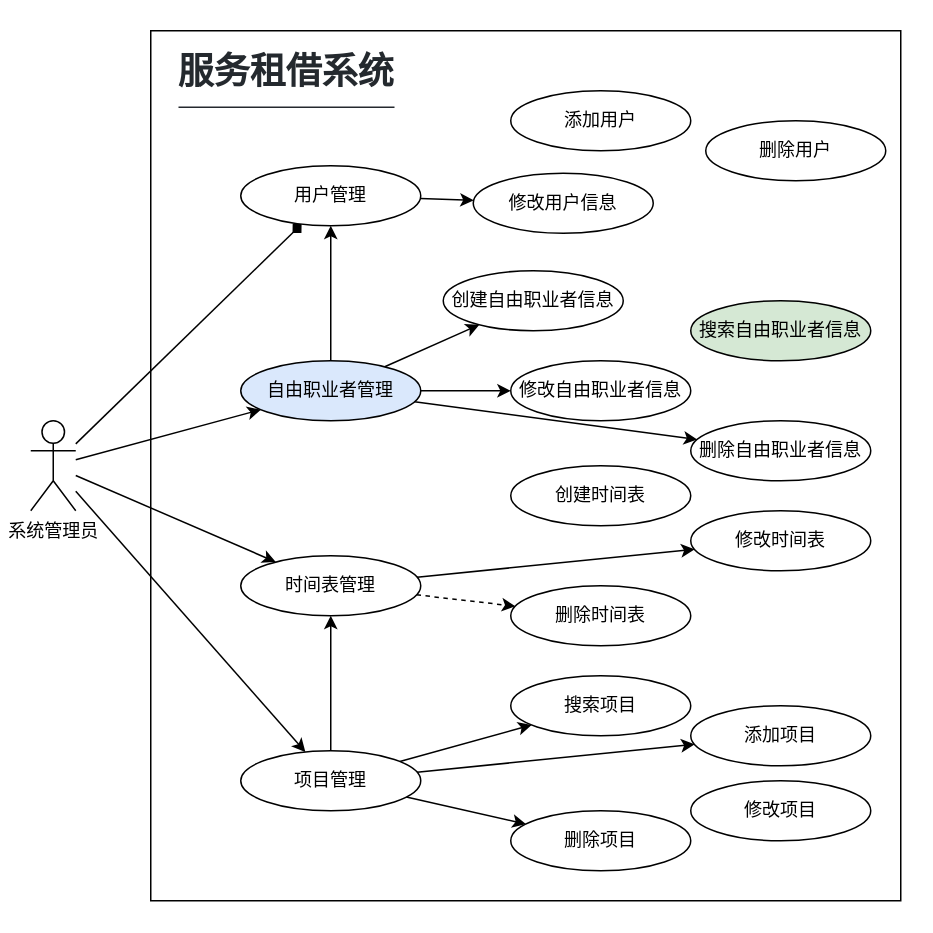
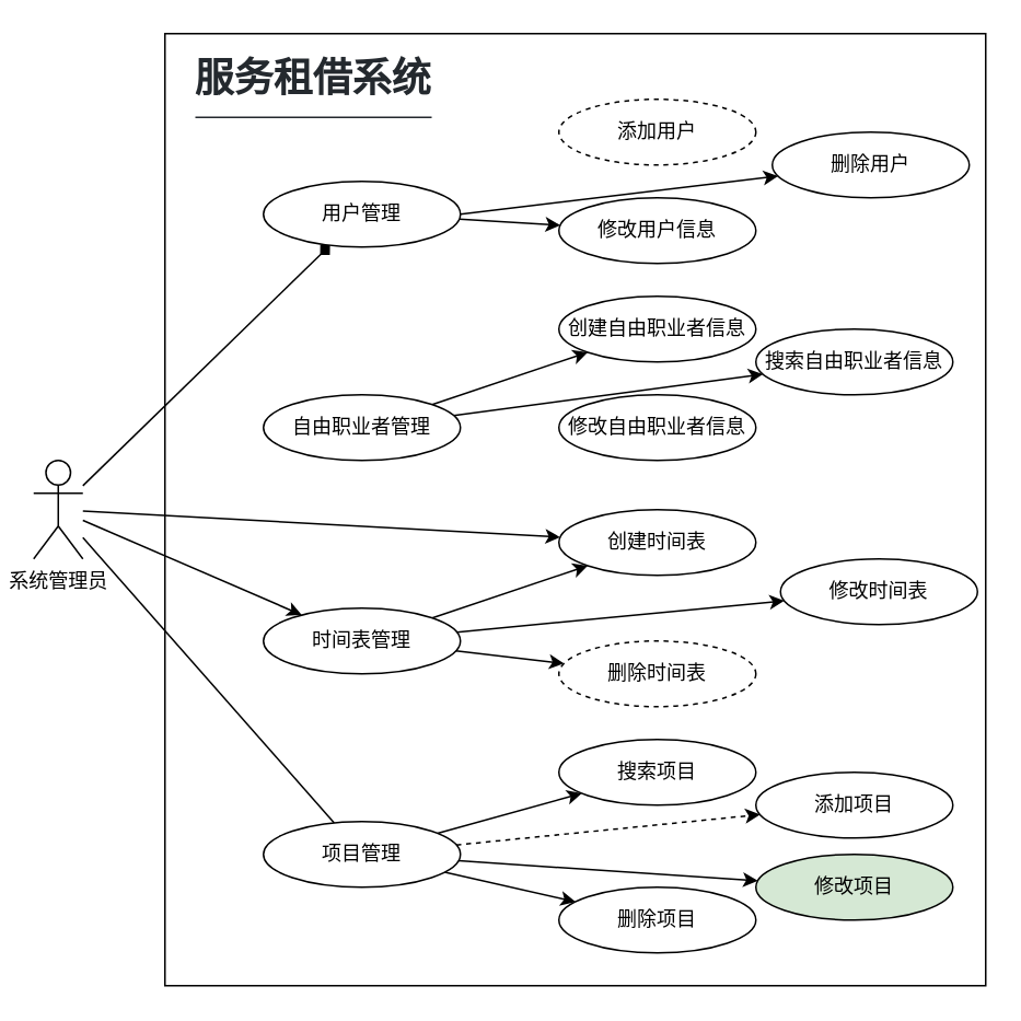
- <mxCell id="24" value="添加用户" style="ellipse;whiteSpace=wrap;html=1;" vertex="1" parent="1"><mxGeometry x="340" width="120" height="40" as="geometry" y="60" /></mxCell>
+ <mxCell id="24" value="添加用户" style="ellipse;whiteSpace=wrap;html=1;dashed=1;" vertex="1" parent="1"><mxGeometry x="340" width="120" height="40" as="geometry" y="60" /></mxCell>
+ <mxCell id="7" style="edgeStyle=none;rounded=0;orthogonalLoop=1;jettySize=auto;html=1;exitX=1;exitY=0.5;exitDx=0;exitDy=0;" edge="1" parent="1" source="9" target="25"><mxGeometry relative="1" as="geometry" /></mxCell>
- <mxCell id="26" value="修改用户信息" style="ellipse;whiteSpace=wrap;html=1;" vertex="1" parent="1"><mxGeometry x="315" y="115" width="120" height="40" as="geometry" /></mxCell>
+ <mxCell id="26" value="修改用户信息" style="ellipse;whiteSpace=wrap;html=1;" vertex="1" parent="1"><mxGeometry x="340" y="120" width="120" height="40" as="geometry" /></mxCell>
- <mxCell id="10" style="edgeStyle=none;rounded=0;orthogonalLoop=1;jettySize=auto;html=1;" edge="1" parent="1" source="14" target="9"><mxGeometry relative="1" as="geometry" /></mxCell>
+ <mxCell id="10" style="edgeStyle=none;rounded=0;orthogonalLoop=1;jettySize=auto;html=1;" edge="1" parent="1" source="14" target="27"><mxGeometry relative="1" as="geometry" /></mxCell>
- <mxCell id="29" value="创建自由职业者信息" style="ellipse;whiteSpace=wrap;html=1;" vertex="1" parent="1"><mxGeometry x="295" y="180" width="120" height="40" as="geometry" /></mxCell>
+ <mxCell id="29" value="创建自由职业者信息" style="ellipse;whiteSpace=wrap;html=1;" vertex="1" parent="1"><mxGeometry x="340" y="180" width="120" height="40" as="geometry" /></mxCell>
- <mxCell id="27" value="搜索自由职业者信息" style="ellipse;whiteSpace=wrap;html=1;fillColor=#d5e8d4;" vertex="1" parent="1"><mxGeometry x="460" y="200" width="120" height="40" as="geometry" /></mxCell>
+ <mxCell id="27" value="搜索自由职业者信息" style="ellipse;whiteSpace=wrap;html=1;" vertex="1" parent="1"><mxGeometry x="460" y="200" width="120" height="40" as="geometry" /></mxCell>
- <mxCell id="14" value="自由职业者管理" style="ellipse;whiteSpace=wrap;html=1;fillColor=#dae8fc;" vertex="1" parent="1"><mxGeometry x="160" y="240" width="120" height="40" as="geometry" /></mxCell>
+ <mxCell id="14" value="自由职业者管理" style="ellipse;whiteSpace=wrap;html=1;" vertex="1" parent="1"><mxGeometry x="160" y="240" width="120" height="40" as="geometry" /></mxCell>
- <mxCell id="11" style="edgeStyle=none;rounded=0;orthogonalLoop=1;jettySize=auto;html=1;" edge="1" parent="1" source="14" target="28"><mxGeometry relative="1" as="geometry" /></mxCell>
- <mxCell id="13" style="edgeStyle=none;rounded=0;orthogonalLoop=1;jettySize=auto;html=1;" edge="1" parent="1" source="14" target="31"><mxGeometry relative="1" as="geometry" /></mxCell>
- <mxCell id="3" value="" style="edgeStyle=none;rounded=0;orthogonalLoop=1;jettySize=auto;html=1;" edge="1" parent="1" source="6" target="14"><mxGeometry relative="1" as="geometry" /></mxCell>
+ <mxCell id="3" value="" style="edgeStyle=none;rounded=0;orthogonalLoop=1;jettySize=auto;html=1;" edge="1" parent="1" source="6" target="30"><mxGeometry relative="1" as="geometry" /></mxCell>
- <mxCell id="31" value="删除自由职业者信息" style="ellipse;whiteSpace=wrap;html=1;" vertex="1" parent="1"><mxGeometry x="460" y="280" width="120" height="40" as="geometry" /></mxCell>
- <mxCell id="32" value="修改时间表" style="ellipse;whiteSpace=wrap;html=1;" vertex="1" parent="1"><mxGeometry x="460" y="340" width="120" height="40" as="geometry" /></mxCell>
+ <mxCell id="32" value="修改时间表" style="ellipse;whiteSpace=wrap;html=1;" vertex="1" parent="1"><mxGeometry x="475" y="340" width="120" height="40" as="geometry" /></mxCell>
+ <mxCell id="15" style="edgeStyle=none;rounded=0;orthogonalLoop=1;jettySize=auto;html=1;" edge="1" parent="1" source="18" target="30"><mxGeometry relative="1" as="geometry" /></mxCell>
- <mxCell id="17" style="edgeStyle=none;rounded=0;orthogonalLoop=1;jettySize=auto;html=1;dashed=1;" edge="1" parent="1" source="18" target="33"><mxGeometry relative="1" as="geometry" /></mxCell>
+ <mxCell id="17" style="edgeStyle=none;rounded=0;orthogonalLoop=1;jettySize=auto;html=1;" edge="1" parent="1" source="18" target="33"><mxGeometry relative="1" as="geometry" /></mxCell>
- <mxCell id="33" value="删除时间表" style="ellipse;whiteSpace=wrap;html=1;" vertex="1" parent="1"><mxGeometry x="340" y="390" width="120" height="40" as="geometry" /></mxCell>
+ <mxCell id="33" value="删除时间表" style="ellipse;whiteSpace=wrap;html=1;dashed=1;" vertex="1" parent="1"><mxGeometry x="340" y="390" width="120" height="40" as="geometry" /></mxCell>
- <mxCell id="21" style="edgeStyle=none;rounded=0;orthogonalLoop=1;jettySize=auto;html=1;" edge="1" parent="1" source="23" target="18"><mxGeometry relative="1" as="geometry" /></mxCell>
+ <mxCell id="21" style="edgeStyle=none;rounded=0;orthogonalLoop=1;jettySize=auto;html=1;" edge="1" parent="1" source="23" target="36"><mxGeometry relative="1" as="geometry" /></mxCell>
- <mxCell id="5" value="" style="edgeStyle=none;rounded=0;orthogonalLoop=1;jettySize=auto;html=1;" edge="1" parent="1" source="6" target="23"><mxGeometry relative="1" as="geometry" /></mxCell>
+ <mxCell id="5" value="" style="edgeStyle=none;rounded=0;orthogonalLoop=1;jettySize=auto;html=1;endArrow=none;" edge="1" parent="1" source="6" target="23"><mxGeometry relative="1" as="geometry" /></mxCell>
- <mxCell id="20" style="edgeStyle=none;rounded=0;orthogonalLoop=1;jettySize=auto;html=1;" edge="1" parent="1" source="23" target="35"><mxGeometry relative="1" as="geometry" /></mxCell>
+ <mxCell id="20" style="edgeStyle=none;rounded=0;orthogonalLoop=1;jettySize=auto;html=1;dashed=1;" edge="1" parent="1" source="23" target="35"><mxGeometry relative="1" as="geometry" /></mxCell>
- <mxCell id="36" value="修改项目" style="ellipse;whiteSpace=wrap;html=1;" vertex="1" parent="1"><mxGeometry x="460" y="520" width="120" height="40" as="geometry" /></mxCell>
+ <mxCell id="36" value="修改项目" style="ellipse;whiteSpace=wrap;html=1;fillColor=#d5e8d4;" vertex="1" parent="1"><mxGeometry x="460" y="520" width="120" height="40" as="geometry" /></mxCell>
